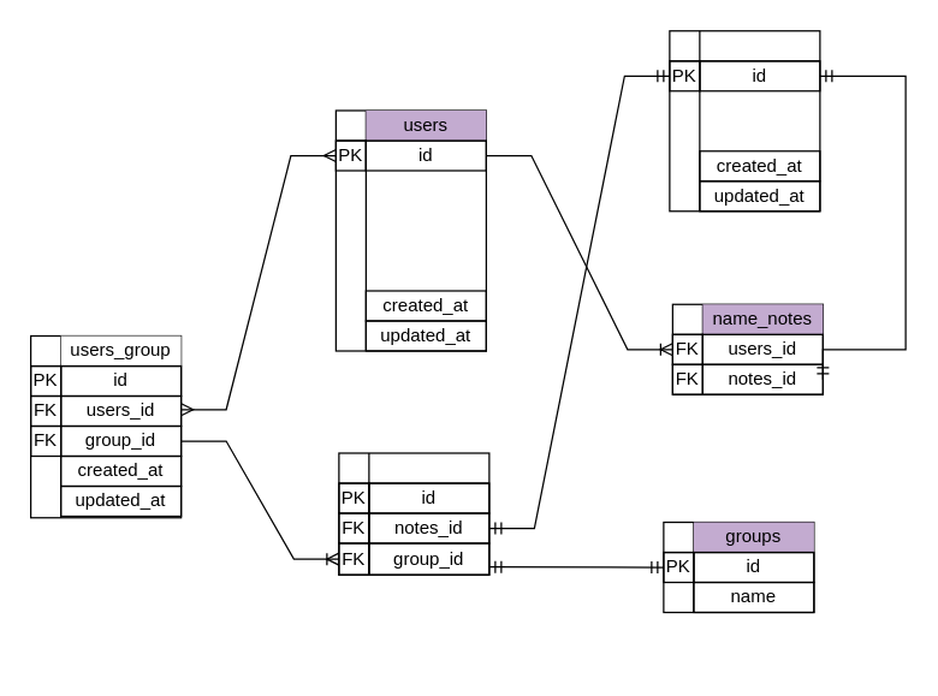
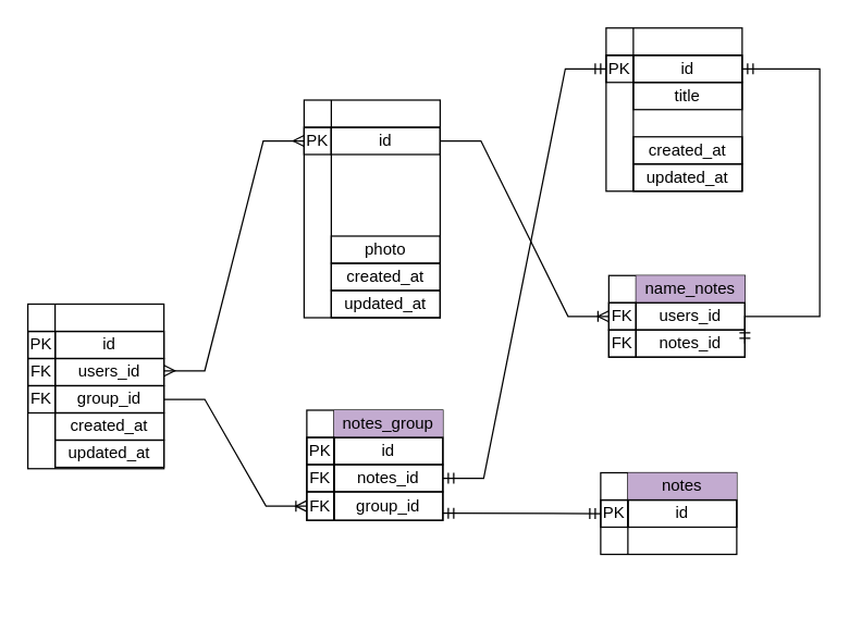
+ <mxCell id="6" value="title" style="text;html=1;strokeColor=#000000;fillColor=none;align=center;verticalAlign=middle;whiteSpace=wrap;rounded=0;" vertex="1" parent="2"><mxGeometry x="20" y="40" width="80" height="20" as="geometry" /></mxCell>
- <mxCell id="10" value="users" style="text;html=1;strokeColor=none;fillColor=#C3ABD0;align=center;verticalAlign=middle;whiteSpace=wrap;rounded=0;container=0;" vertex="1" parent="1"><mxGeometry x="243" y="73" width="80" height="20" as="geometry" /></mxCell>
+ <mxCell id="13" value="photo" style="text;html=1;strokeColor=#000000;fillColor=none;align=center;verticalAlign=middle;whiteSpace=wrap;rounded=0;container=0;" vertex="1" parent="1"><mxGeometry x="243" y="173" width="80" height="20" as="geometry" /></mxCell>
- <mxCell id="19" value="users_group" style="text;html=1;strokeColor=none;fillColor=default;align=center;verticalAlign=middle;whiteSpace=wrap;rounded=0;" vertex="1" parent="17"><mxGeometry x="20" width="80" height="20" as="geometry" /></mxCell>
+ <mxCell id="30" value="notes_group" style="text;html=1;strokeColor=none;fillColor=#C3ABD0;align=center;verticalAlign=middle;whiteSpace=wrap;rounded=0;" vertex="1" parent="28"><mxGeometry x="20" width="80" height="20" as="geometry" /></mxCell>
- <mxCell id="47" value="groups" style="text;html=1;strokeColor=none;fillColor=#C3ABD0;align=center;verticalAlign=middle;whiteSpace=wrap;rounded=0;" vertex="1" parent="1"><mxGeometry x="461" y="347" width="80" height="20" as="geometry" /></mxCell>
+ <mxCell id="47" value="notes" style="text;html=1;strokeColor=none;fillColor=#C3ABD0;align=center;verticalAlign=middle;whiteSpace=wrap;rounded=0;" vertex="1" parent="1"><mxGeometry x="461" y="347" width="80" height="20" as="geometry" /></mxCell>
- <mxCell id="50" value="name" style="text;html=1;strokeColor=#000000;fillColor=none;align=center;verticalAlign=middle;whiteSpace=wrap;rounded=0;" vertex="1" parent="1"><mxGeometry x="461" y="387" width="80" height="20" as="geometry" /></mxCell>
